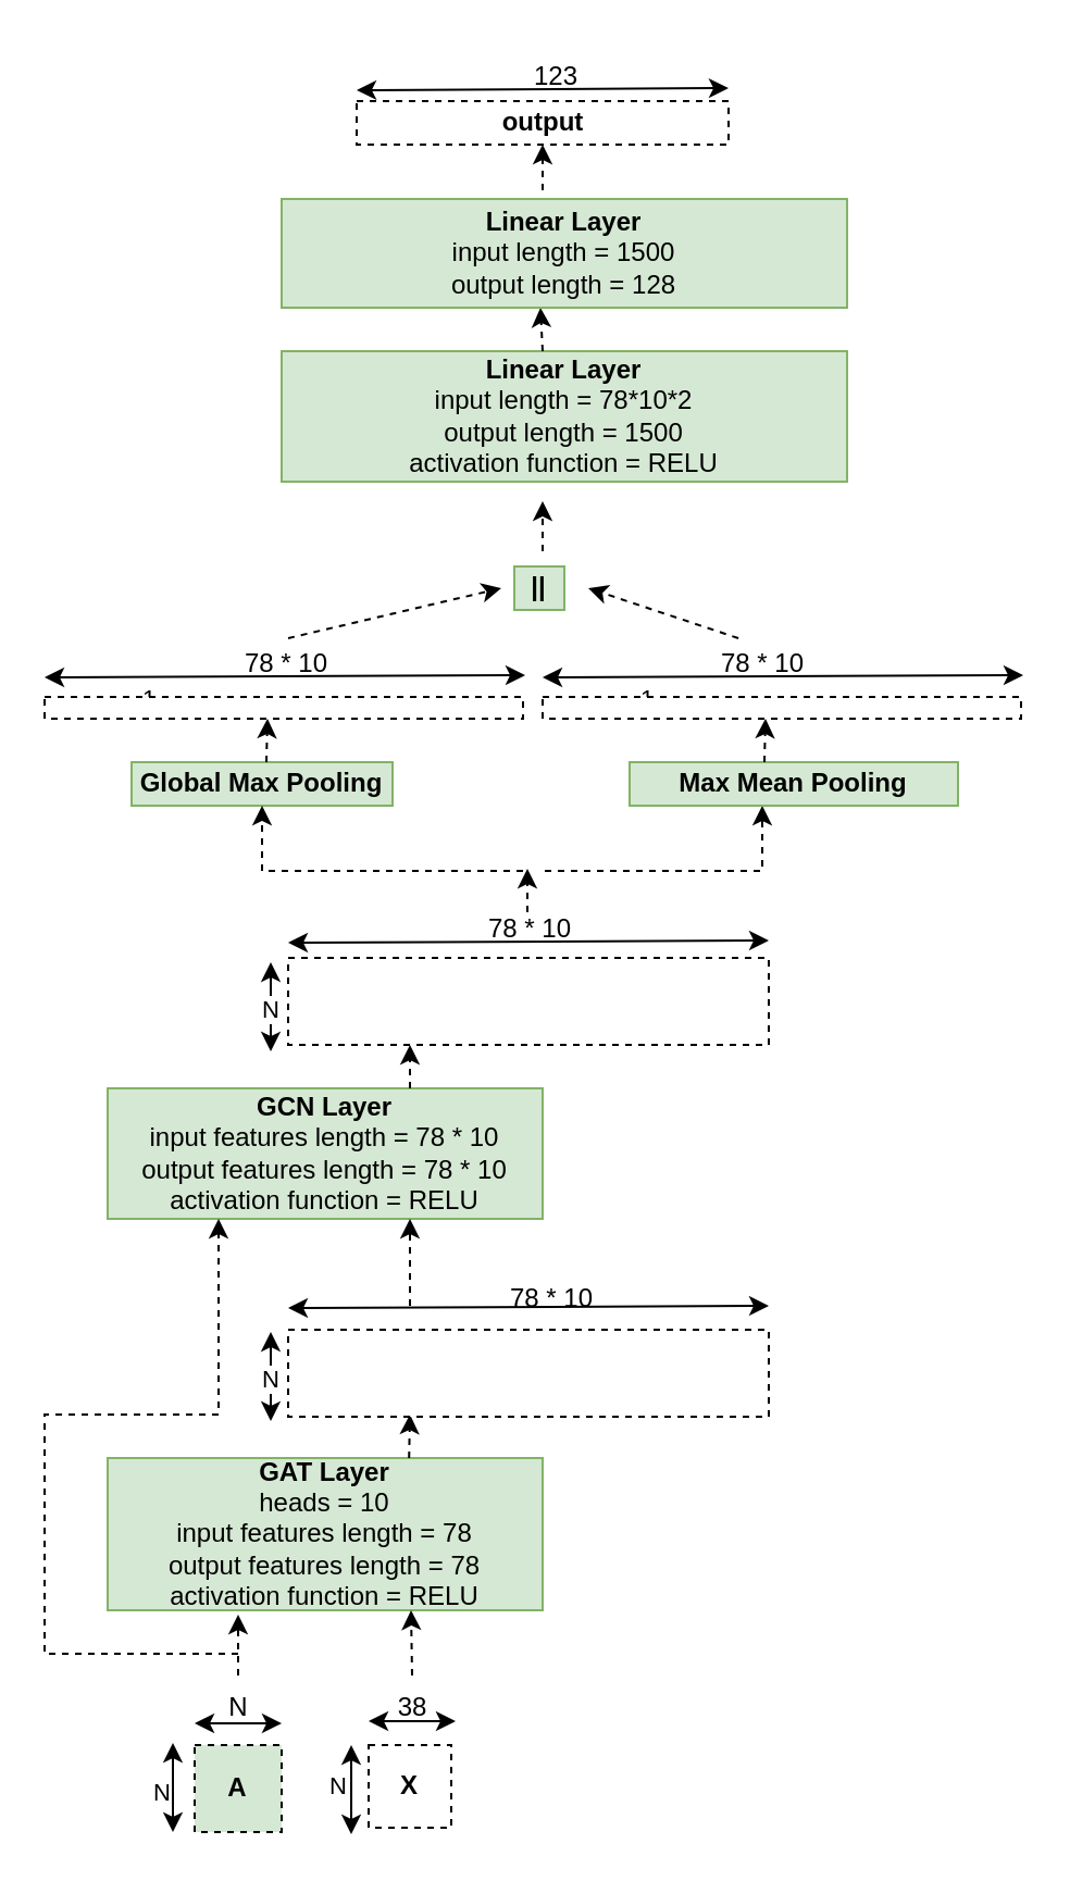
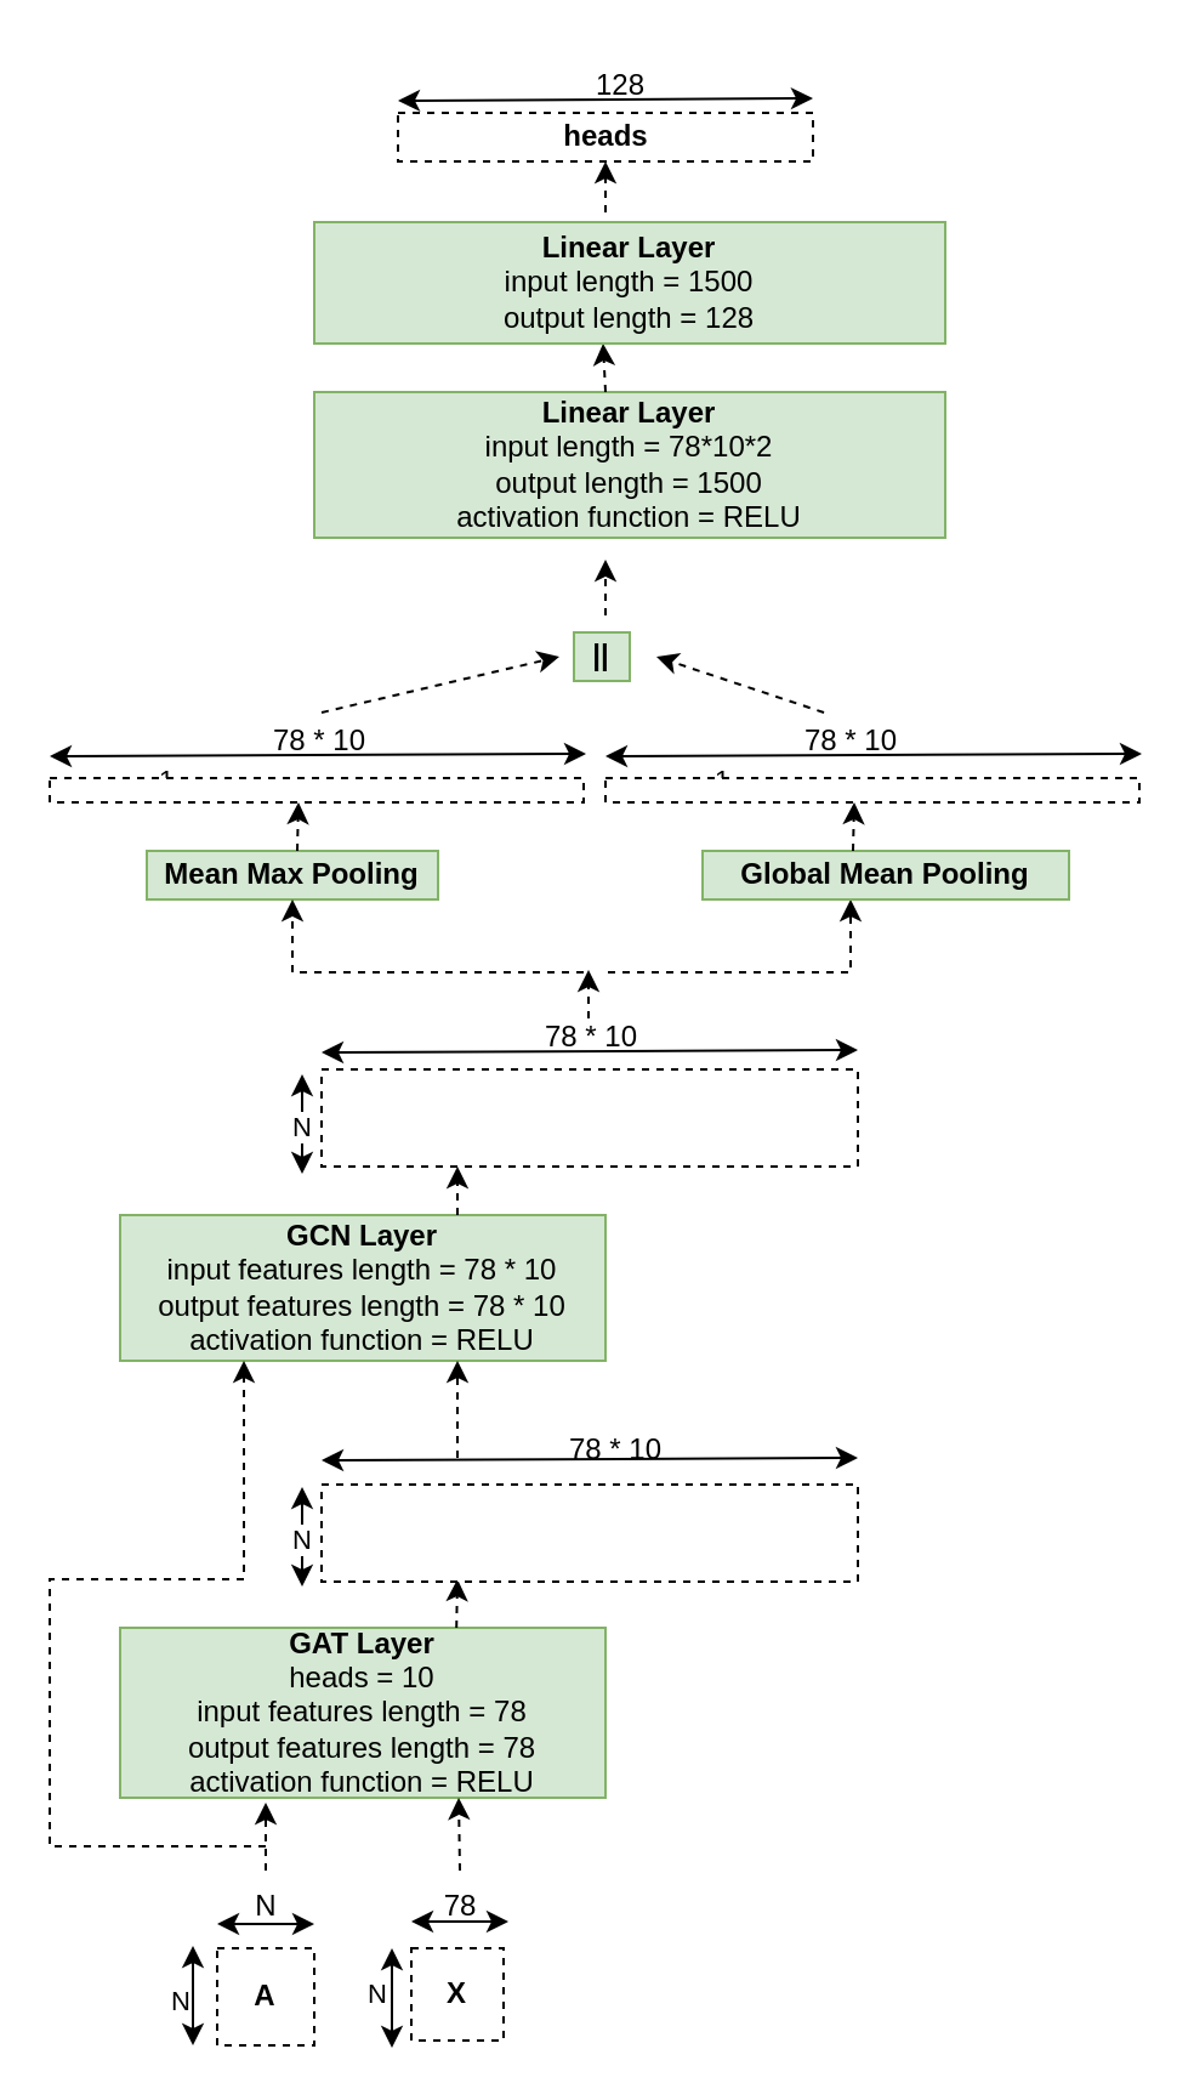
- <mxCell id="54" value="123" style="text;html=1;align=center;verticalAlign=middle;resizable=0;points=[];autosize=1;strokeColor=none;fillColor=none;" vertex="1" parent="1"><mxGeometry x="234.5" y="20" width="40" height="30" as="geometry" /></mxCell>
+ <mxCell id="54" value="128" style="text;html=1;align=center;verticalAlign=middle;resizable=0;points=[];autosize=1;strokeColor=none;fillColor=none;" vertex="1" parent="1"><mxGeometry x="234.5" y="20" width="40" height="30" as="geometry" /></mxCell>
- <mxCell id="52" value="&lt;b&gt;output&lt;/b&gt;" style="rounded=0;whiteSpace=wrap;html=1;dashed=1;" vertex="1" parent="1"><mxGeometry x="163.5" y="46" width="171" height="20" as="geometry" /></mxCell>
+ <mxCell id="52" value="&lt;b&gt;heads&lt;/b&gt;" style="rounded=0;whiteSpace=wrap;html=1;dashed=1;" vertex="1" parent="1"><mxGeometry x="163.5" y="46" width="171" height="20" as="geometry" /></mxCell>
- <mxCell id="30" value="&lt;b&gt;Global Max Pooling&lt;/b&gt;" style="rounded=0;whiteSpace=wrap;html=1;fillColor=#d5e8d4;strokeColor=#82b366;" vertex="1" parent="1"><mxGeometry x="60" y="350" width="120" height="20" as="geometry" /></mxCell>
+ <mxCell id="30" value="&lt;b&gt;Mean Max Pooling&lt;/b&gt;" style="rounded=0;whiteSpace=wrap;html=1;fillColor=#d5e8d4;strokeColor=#82b366;" vertex="1" parent="1"><mxGeometry x="60" y="350" width="120" height="20" as="geometry" /></mxCell>
- <mxCell id="39" value="&lt;b&gt;Max Mean Pooling&lt;/b&gt;" style="rounded=0;whiteSpace=wrap;html=1;fillColor=#d5e8d4;strokeColor=#82b366;" vertex="1" parent="1"><mxGeometry x="289" y="350" width="151" height="20" as="geometry" /></mxCell>
+ <mxCell id="39" value="&lt;b&gt;Global Mean Pooling&lt;/b&gt;" style="rounded=0;whiteSpace=wrap;html=1;fillColor=#d5e8d4;strokeColor=#82b366;" vertex="1" parent="1"><mxGeometry x="289" y="350" width="151" height="20" as="geometry" /></mxCell>
- <mxCell id="11" value="38" style="text;html=1;align=center;verticalAlign=middle;resizable=0;points=[];autosize=1;strokeColor=none;fillColor=none;" vertex="1" parent="1"><mxGeometry x="169" y="770" width="40" height="30" as="geometry" /></mxCell>
+ <mxCell id="11" value="78" style="text;html=1;align=center;verticalAlign=middle;resizable=0;points=[];autosize=1;strokeColor=none;fillColor=none;" vertex="1" parent="1"><mxGeometry x="169" y="770" width="40" height="30" as="geometry" /></mxCell>
- <mxCell id="3" value="&lt;b&gt;A&lt;/b&gt;" style="whiteSpace=wrap;html=1;aspect=fixed;dashed=1;fillColor=#d5e8d4;" vertex="1" parent="1"><mxGeometry x="89" y="802" width="40" height="40" as="geometry" /></mxCell>
+ <mxCell id="3" value="&lt;b&gt;A&lt;/b&gt;" style="whiteSpace=wrap;html=1;aspect=fixed;dashed=1;" vertex="1" parent="1"><mxGeometry x="89" y="802" width="40" height="40" as="geometry" /></mxCell>
